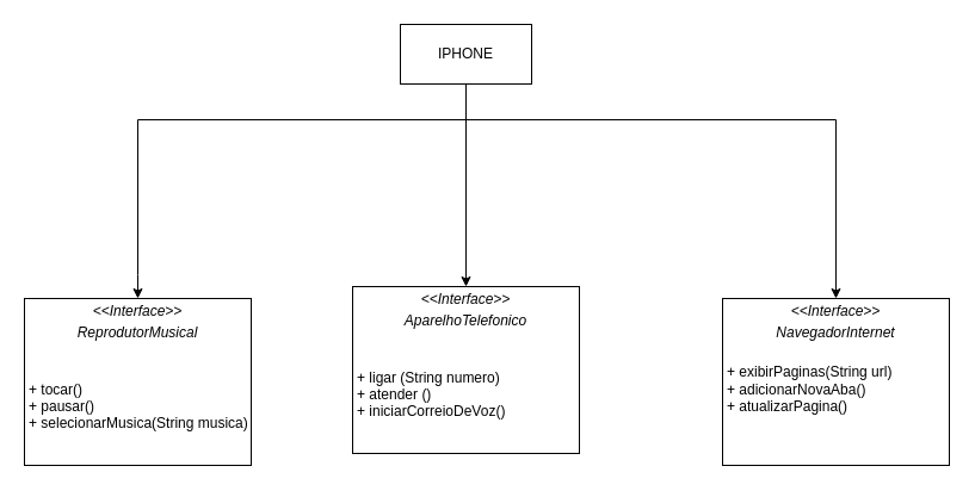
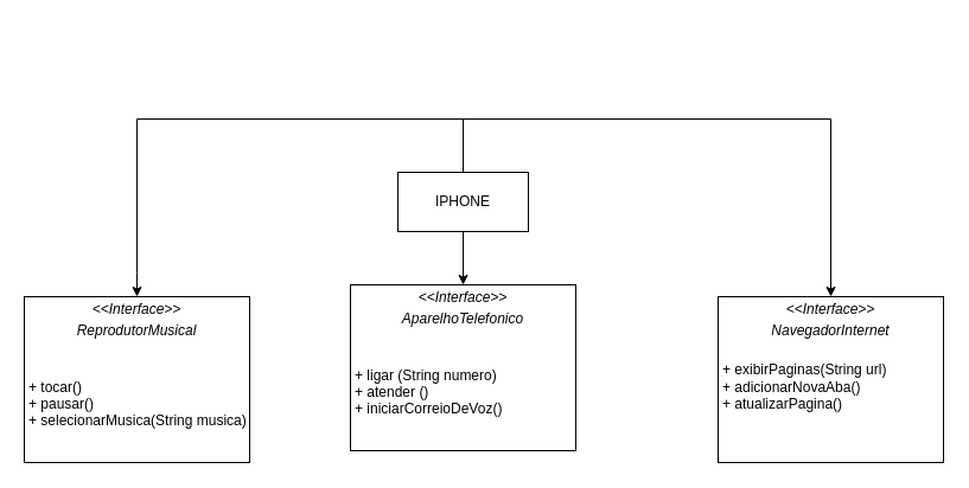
- <mxCell id="5" value="&lt;div&gt;IPHONE&lt;/div&gt;" style="html=1;whiteSpace=wrap;" vertex="1" parent="1"><mxGeometry x="335" y="20" width="110" height="50" as="geometry" /></mxCell>
+ <mxCell id="5" value="&lt;div&gt;IPHONE&lt;/div&gt;" style="html=1;whiteSpace=wrap;" vertex="1" parent="1"><mxGeometry x="335" y="145" width="110" height="50" as="geometry" /></mxCell>
